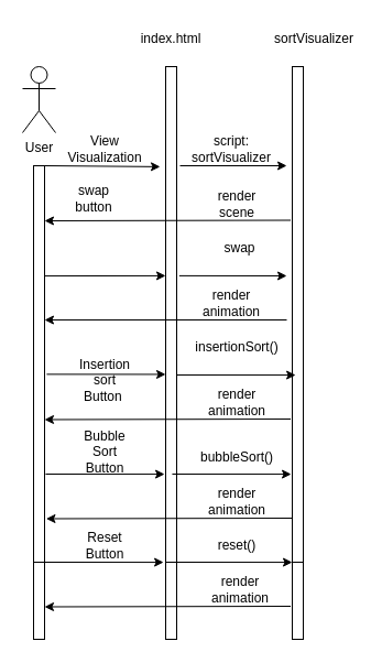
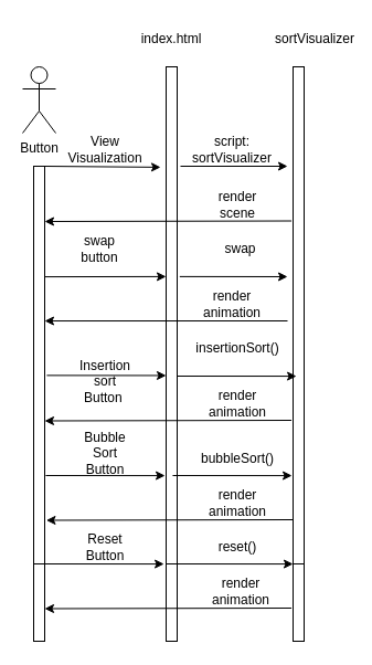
- <mxCell id="2" value="User" style="shape=umlActor;verticalLabelPosition=bottom;verticalAlign=top;html=1;outlineConnect=0;" parent="1" vertex="1"><mxGeometry x="20" y="60" width="30" height="60" as="geometry" /></mxCell>
+ <mxCell id="2" value="Button" style="shape=umlActor;verticalLabelPosition=bottom;verticalAlign=top;html=1;outlineConnect=0;" parent="1" vertex="1"><mxGeometry x="20" y="60" width="30" height="60" as="geometry" /></mxCell>
- <mxCell id="15" value="swap button" style="text;html=1;strokeColor=none;fillColor=none;align=center;verticalAlign=middle;whiteSpace=wrap;rounded=0;" parent="1" vertex="1"><mxGeometry x="55" y="165" width="60" height="30" as="geometry" /></mxCell>
+ <mxCell id="15" value="swap button" style="text;html=1;strokeColor=none;fillColor=none;align=center;verticalAlign=middle;whiteSpace=wrap;rounded=0;" parent="1" vertex="1"><mxGeometry x="60" y="210" width="60" height="30" as="geometry" /></mxCell>
